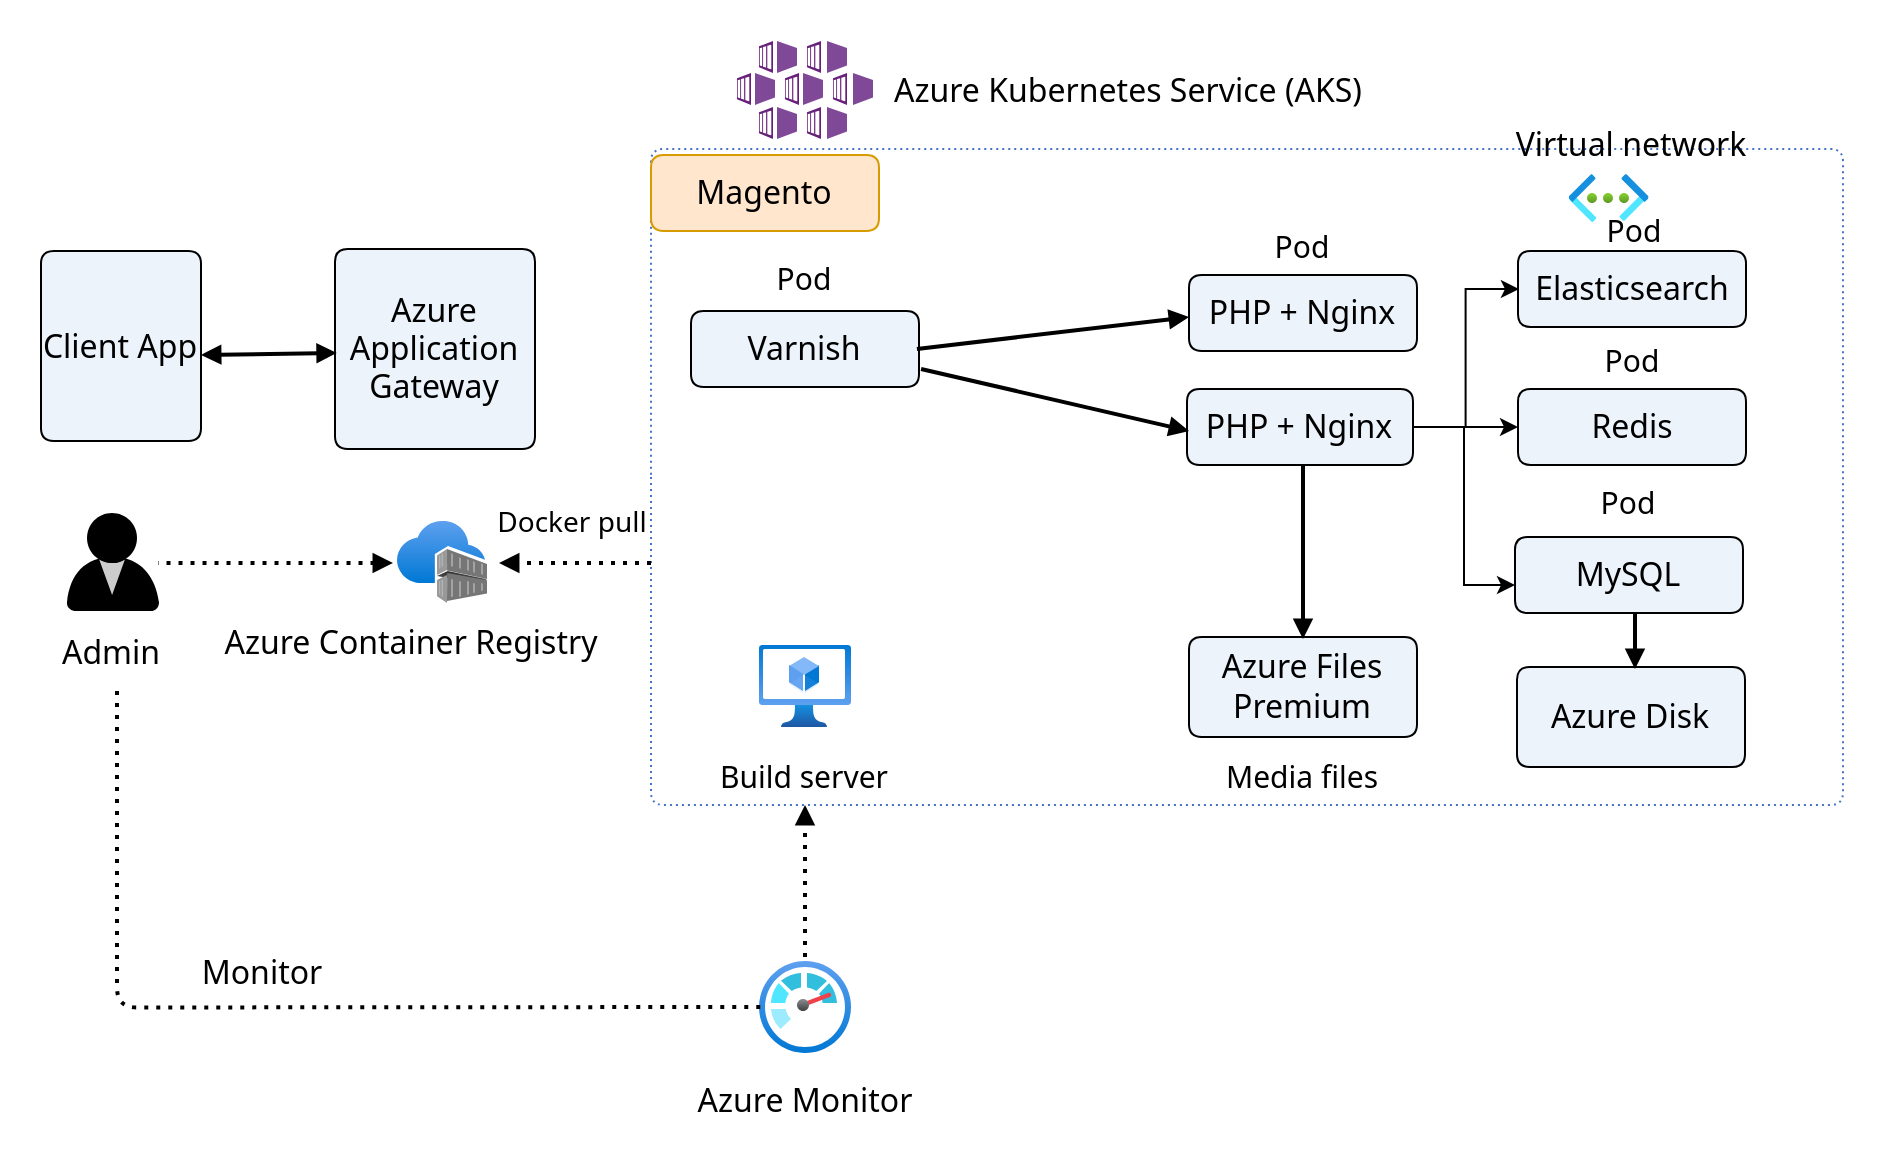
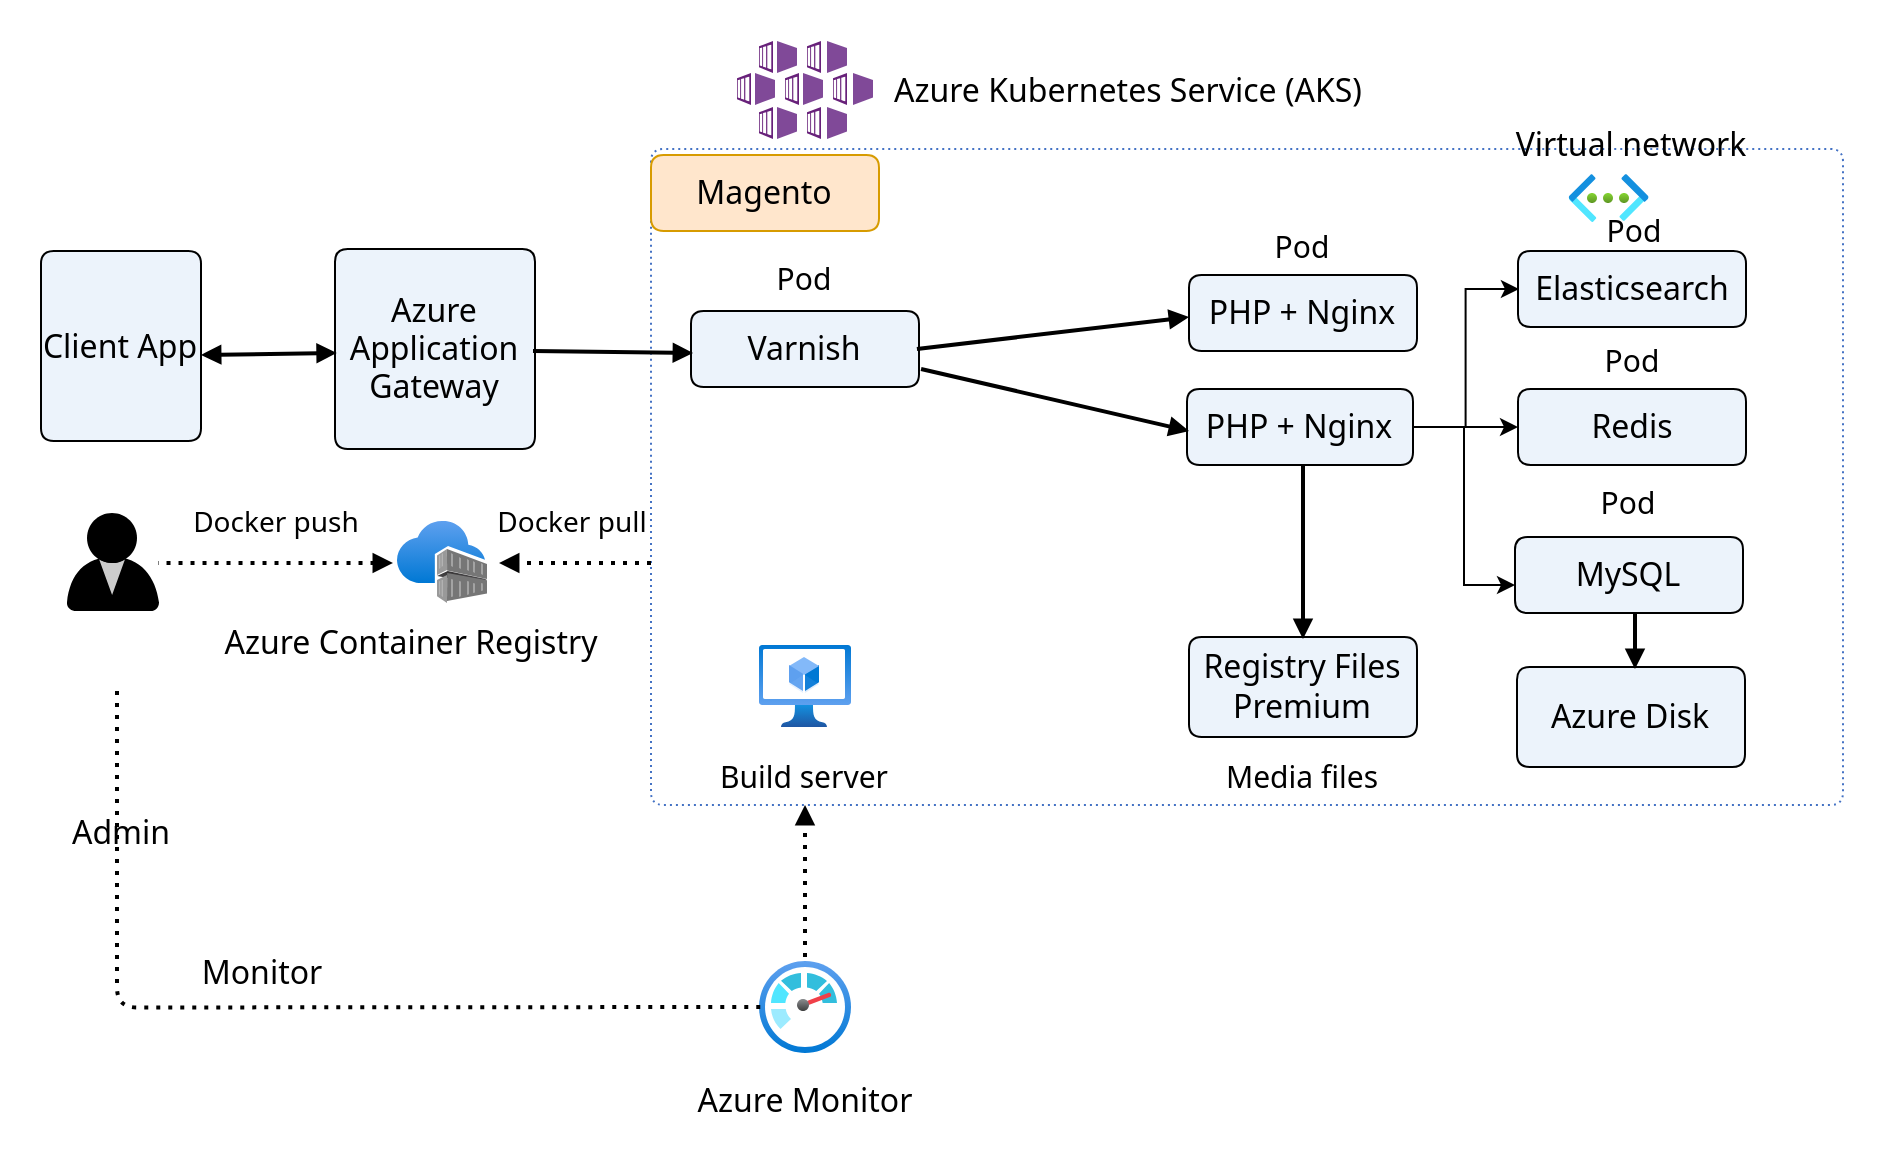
+ <mxCell id="107" style="vsdxID=1128;edgeStyle=none;startArrow=block;endArrow=none;startSize=5;endSize=5;strokeWidth=2;strokeColor=#000000;spacingTop=0;spacingBottom=0;spacingLeft=0;spacingRight=0;verticalAlign=middle;html=1;labelBackgroundColor=#ffffff;rounded=0;entryX=0.99;entryY=0.51;entryDx=0;entryDy=0;entryPerimeter=0;exitX=0.009;exitY=0.553;exitDx=0;exitDy=0;exitPerimeter=0;" parent="1" source="66" target="105" edge="1"><mxGeometry relative="1" as="geometry"><Array as="points" /><mxPoint x="177.9" y="186" as="sourcePoint" /><mxPoint x="110" y="186.965" as="targetPoint" /></mxGeometry></mxCell>
+ <mxCell id="91" value="&lt;font style=&quot;font-size:14px;font-family:Segoe UI;color:#000000;direction:ltr;letter-spacing:0px;line-height:120%;opacity:1&quot;&gt;Docker push&lt;br/&gt;&lt;/font&gt;" style="verticalAlign=middle;align=center;vsdxID=1123;fillColor=none;gradientColor=none;shape=stencil(nZBLDoAgDERP0z3SIyjew0SURgSD+Lu9kMZoXLhwN9O+tukAlrNpJg1SzDH4QW/URgNYgZTkjA4UkwJUgGXng+6DX1zLfmoymdXo17xh5zmRJ6Q42BWCfc2oJfdAr+Yv+AP9Cb7OJ3H/2JG1HNGz/84klThPVCc=);strokeColor=none;labelBackgroundColor=none;rounded=0;html=1;whiteSpace=wrap;" parent="1" vertex="1"><mxGeometry x="81" y="247" width="114" height="28" as="geometry" /></mxCell>
- <mxCell id="84" value="&lt;font style=&quot;font-size:16px;font-family:Segoe UI;color:#000000;direction:ltr;letter-spacing:0px;line-height:120%;opacity:1&quot;&gt;Admin&lt;br/&gt;&lt;/font&gt;" style="verticalAlign=middle;align=center;vsdxID=1110;fillColor=none;gradientColor=none;shape=stencil(nZBLDoAgDERP0z3SIyjew0SURgSD+Lu9kMZoXLhwN9O+tukAlrNpJg1SzDH4QW/URgNYgZTkjA4UkwJUgGXng+6DX1zLfmoymdXo17xh5zmRJ6Q42BWCfc2oJfdAr+Yv+AP9Cb7OJ3H/2JG1HNGz/84klThPVCc=);strokeColor=none;labelBackgroundColor=none;rounded=0;html=1;whiteSpace=wrap;" parent="1" vertex="1"><mxGeometry x="20" y="312" width="71" height="28" as="geometry" /></mxCell>
+ <mxCell id="84" value="&lt;font style=&quot;font-size:16px;font-family:Segoe UI;color:#000000;direction:ltr;letter-spacing:0px;line-height:120%;opacity:1&quot;&gt;Admin&lt;br/&gt;&lt;/font&gt;" style="verticalAlign=middle;align=center;vsdxID=1110;fillColor=none;gradientColor=none;shape=stencil(nZBLDoAgDERP0z3SIyjew0SURgSD+Lu9kMZoXLhwN9O+tukAlrNpJg1SzDH4QW/URgNYgZTkjA4UkwJUgGXng+6DX1zLfmoymdXo17xh5zmRJ6Q42BWCfc2oJfdAr+Yv+AP9Cb7OJ3H/2JG1HNGz/84klThPVCc=);strokeColor=none;labelBackgroundColor=none;rounded=0;html=1;whiteSpace=wrap;" parent="1" vertex="1"><mxGeometry x="25" y="402" width="71" height="28" as="geometry" /></mxCell>
- <mxCell id="65" value="&lt;font style=&quot;font-size:16px;font-family:Segoe UI;color:#000000;direction:ltr;letter-spacing:0px;line-height:120%;opacity:1&quot;&gt;Azure Files&lt;br/&gt;Premium&lt;br/&gt;&lt;/font&gt;" style="verticalAlign=middle;align=center;vsdxID=1080;fillColor=#ecf3fb;gradientColor=none;shape=stencil(nZBLDsIwEENPM1sUMoILlHIBThCRQEaEpErD9/SkNUhVFyy6G9vPGsnETe9N50irvuR0cQ+xxRPvSGuJ3mUp9SJuiZtTyu6c0y1a6M5UUqvRcRad9UBrZfLxIG8Hb7viDWz0ruk+/HsiVYhe376C3gMNEifoL1wE/0EXgrP39RgXwVYSAgad5vMFq4X1uf0A);strokeColor=#000000;labelBackgroundColor=none;rounded=1;html=1;whiteSpace=wrap;" parent="1" vertex="1"><mxGeometry x="594" y="318" width="114" height="50" as="geometry" /></mxCell>
+ <mxCell id="65" value="&lt;font style=&quot;font-size:16px;font-family:Segoe UI;color:#000000;direction:ltr;letter-spacing:0px;line-height:120%;opacity:1&quot;&gt;Registry Files&lt;br/&gt;Premium&lt;br/&gt;&lt;/font&gt;" style="verticalAlign=middle;align=center;vsdxID=1080;fillColor=#ecf3fb;gradientColor=none;shape=stencil(nZBLDsIwEENPM1sUMoILlHIBThCRQEaEpErD9/SkNUhVFyy6G9vPGsnETe9N50irvuR0cQ+xxRPvSGuJ3mUp9SJuiZtTyu6c0y1a6M5UUqvRcRad9UBrZfLxIG8Hb7viDWz0ruk+/HsiVYhe376C3gMNEifoL1wE/0EXgrP39RgXwVYSAgad5vMFq4X1uf0A);strokeColor=#000000;labelBackgroundColor=none;rounded=1;html=1;whiteSpace=wrap;" parent="1" vertex="1"><mxGeometry x="594" y="318" width="114" height="50" as="geometry" /></mxCell>
